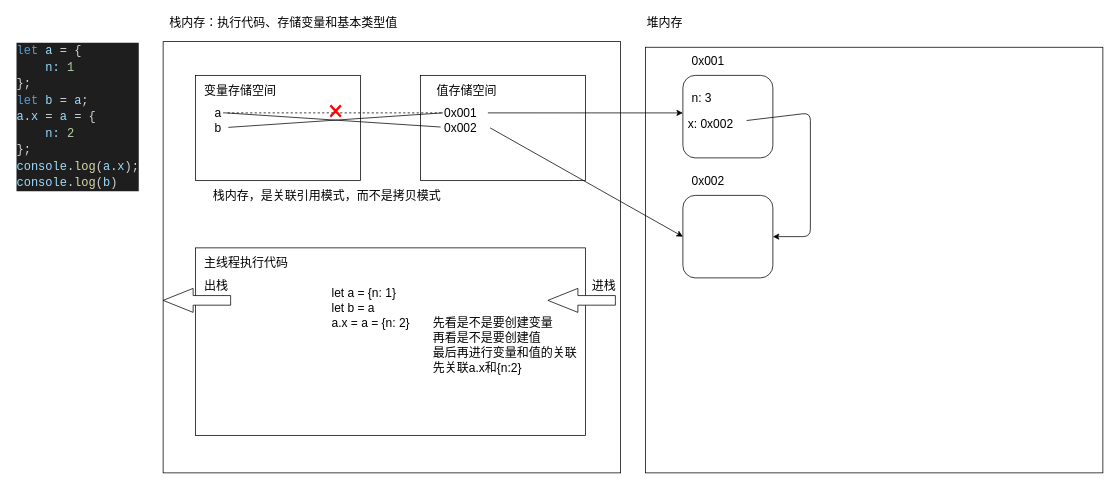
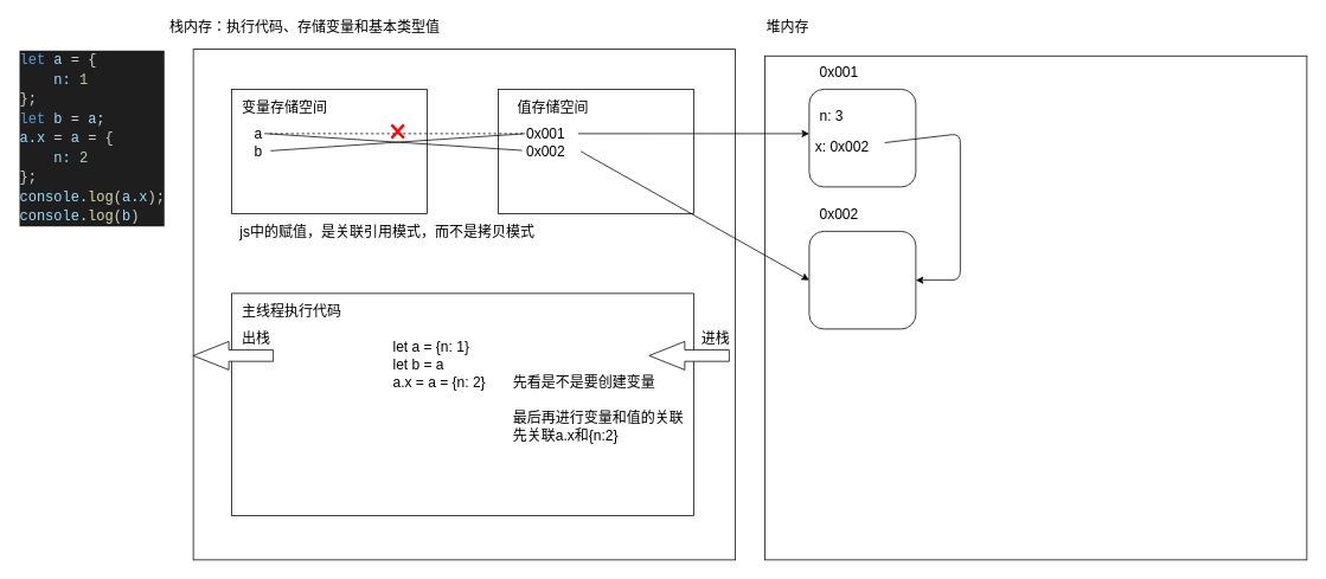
- <mxCell id="4" value="&lt;font style=&quot;font-size: 16px&quot;&gt;栈内存：执行代码、存储变量和基本类型值&lt;/font&gt;" style="text;html=1;align=center;verticalAlign=middle;resizable=0;points=[];autosize=1;strokeColor=none;" vertex="1" parent="1"><mxGeometry x="217" y="20" width="320" height="20" as="geometry" /></mxCell>
+ <mxCell id="4" value="&lt;font style=&quot;font-size: 16px&quot;&gt;栈内存：执行代码、存储变量和基本类型值&lt;/font&gt;" style="text;html=1;align=center;verticalAlign=middle;resizable=0;points=[];autosize=1;strokeColor=none;" vertex="1" parent="1"><mxGeometry x="182" y="20" width="320" height="20" as="geometry" /></mxCell>
- <mxCell id="33" value="&lt;font style=&quot;font-size: 16px&quot;&gt;栈内存，是关联引用模式，而不是拷贝模式&lt;/font&gt;" style="text;html=1;align=center;verticalAlign=middle;resizable=0;points=[];autosize=1;strokeColor=none;" vertex="1" parent="1"><mxGeometry x="260" y="250" width="350" height="20" as="geometry" /></mxCell>
+ <mxCell id="33" value="&lt;font style=&quot;font-size: 16px&quot;&gt;js中的赋值，是关联引用模式，而不是拷贝模式&lt;/font&gt;" style="text;html=1;align=center;verticalAlign=middle;resizable=0;points=[];autosize=1;strokeColor=none;" vertex="1" parent="1"><mxGeometry x="260" y="250" width="350" height="20" as="geometry" /></mxCell>
- <mxCell id="31" value="&lt;div&gt;&lt;span style=&quot;font-size: 16px&quot;&gt;再看是不是要创建值&lt;/span&gt;&lt;/div&gt;" style="text;html=1;align=left;verticalAlign=middle;resizable=0;points=[];autosize=1;strokeColor=none;" vertex="1" parent="1"><mxGeometry x="575" y="440" width="160" height="20" as="geometry" /></mxCell>
